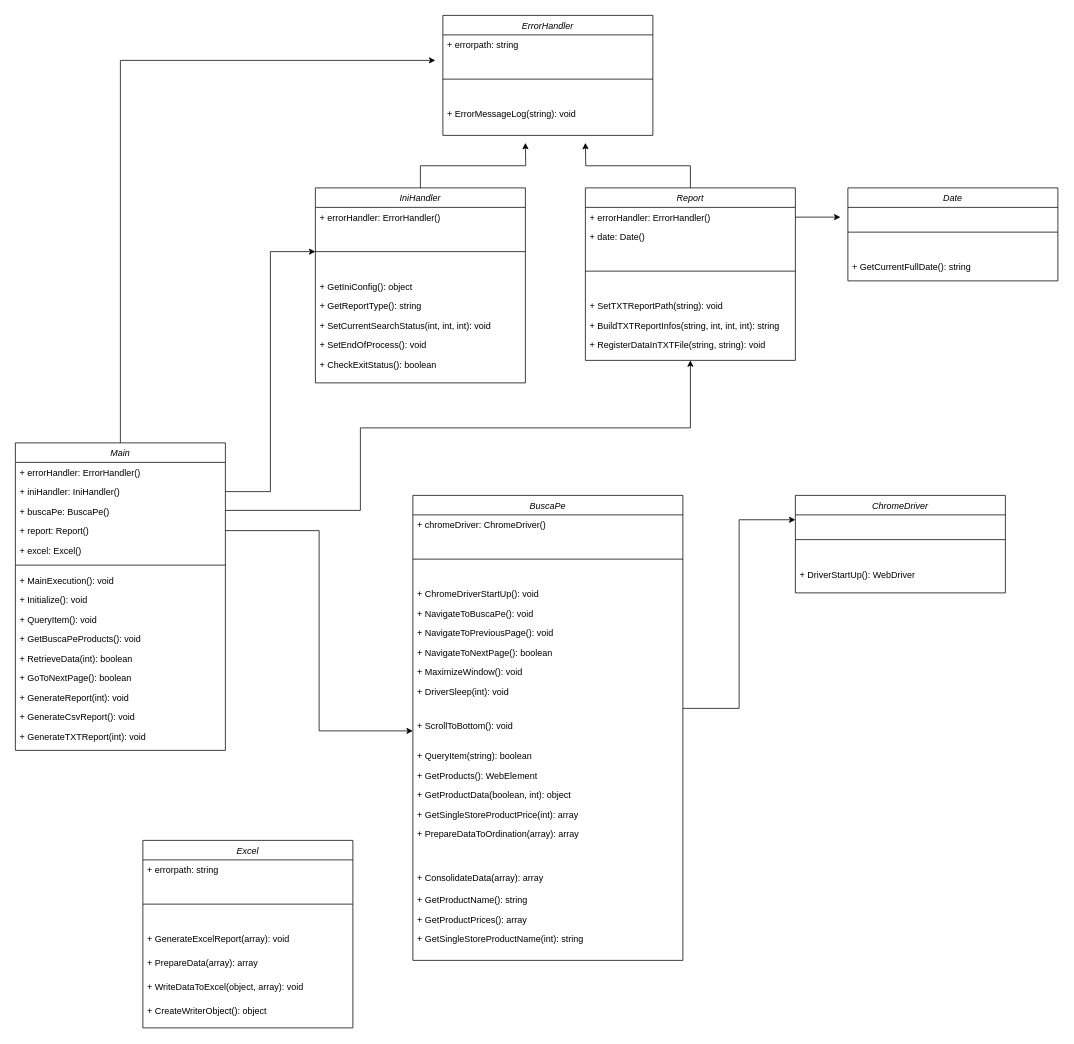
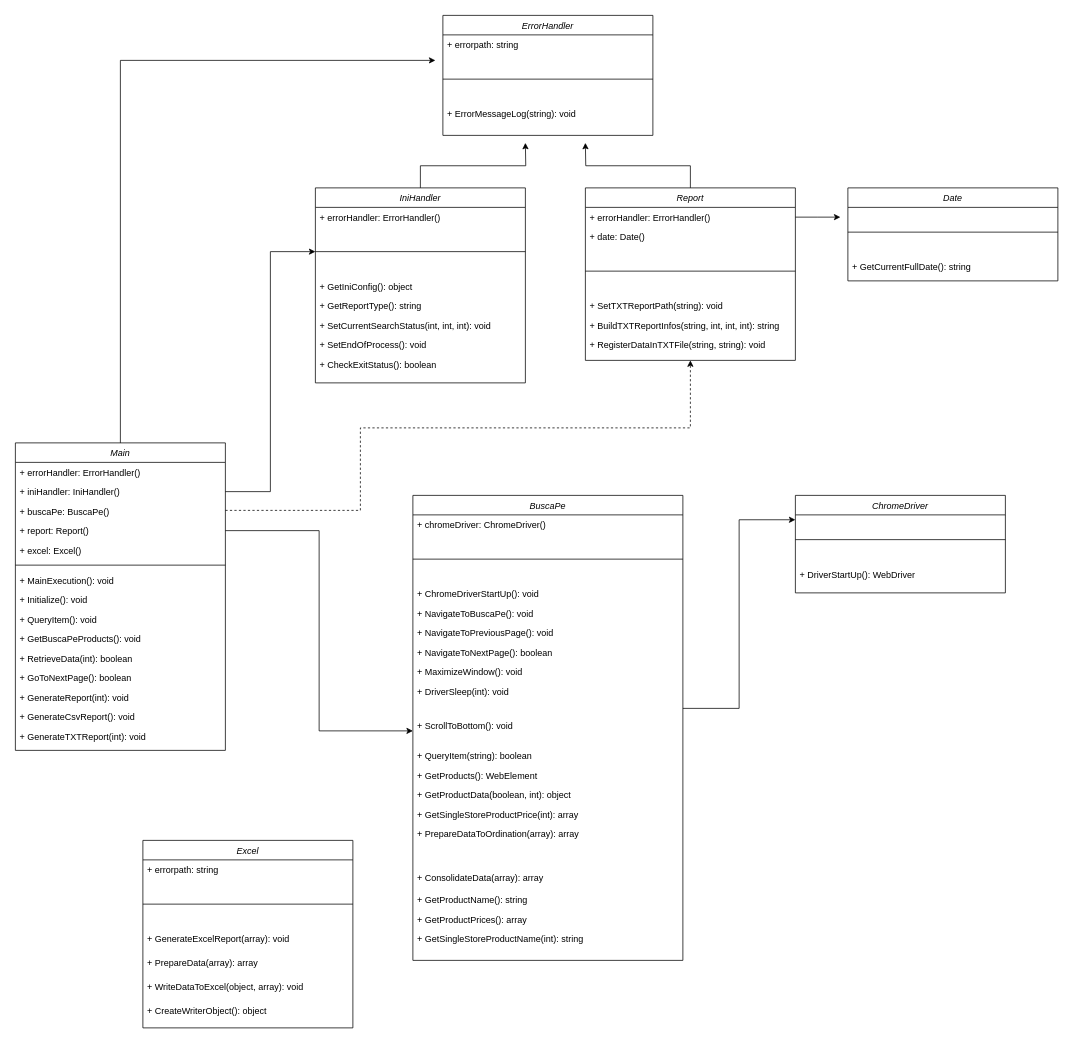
- <mxCell id="77" style="edgeStyle=orthogonalEdgeStyle;rounded=0;orthogonalLoop=1;jettySize=auto;html=1;entryX=0.5;entryY=1;entryDx=0;entryDy=0;" edge="1" parent="1" source="6" target="53"><mxGeometry relative="1" as="geometry"><mxPoint x="920" y="560" as="targetPoint" /><Array as="points"><mxPoint x="480" y="680" /><mxPoint x="480" y="570" /><mxPoint x="920" y="570" /></Array></mxGeometry></mxCell>
+ <mxCell id="77" style="edgeStyle=orthogonalEdgeStyle;rounded=0;orthogonalLoop=1;jettySize=auto;html=1;entryX=0.5;entryY=1;entryDx=0;entryDy=0;dashed=1;" edge="1" parent="1" source="6" target="53"><mxGeometry relative="1" as="geometry"><mxPoint x="920" y="560" as="targetPoint" /><Array as="points"><mxPoint x="480" y="680" /><mxPoint x="480" y="570" /><mxPoint x="920" y="570" /></Array></mxGeometry></mxCell>
